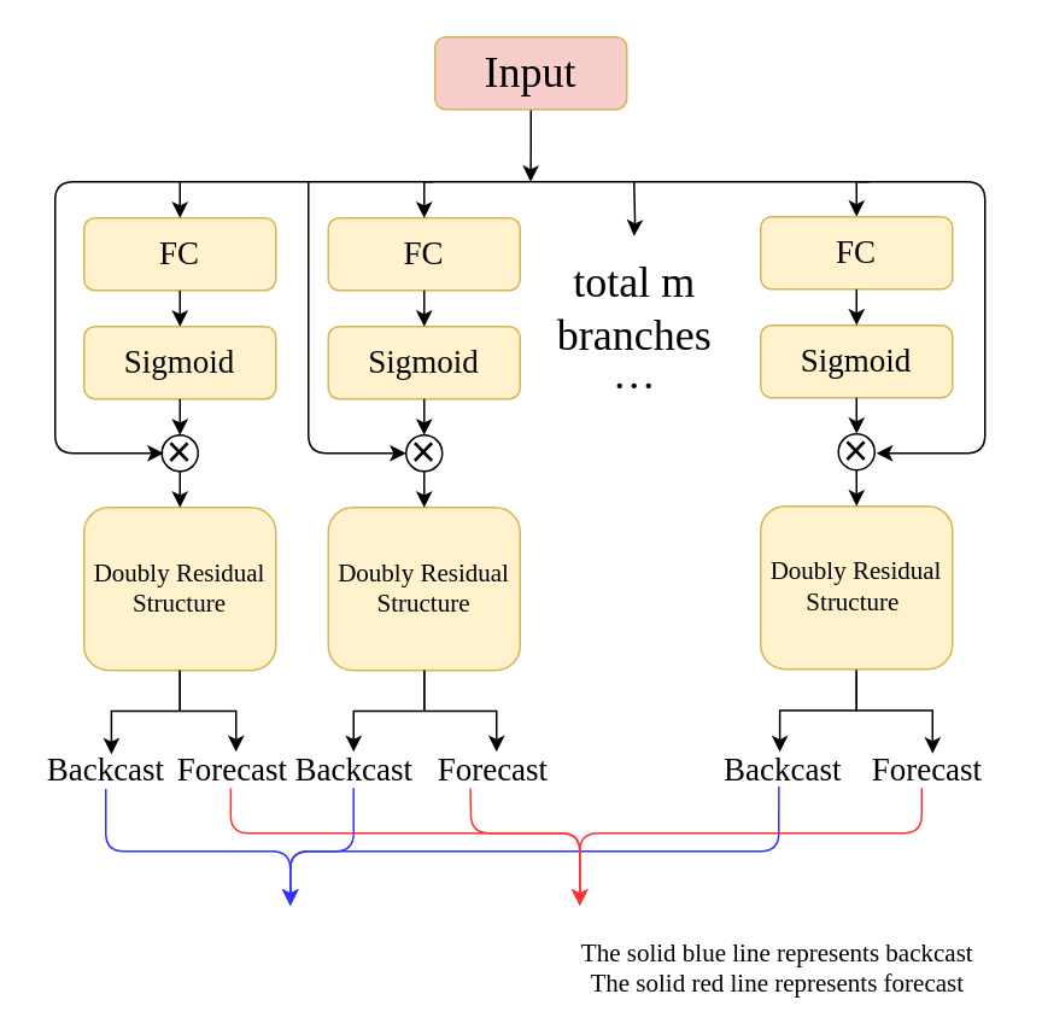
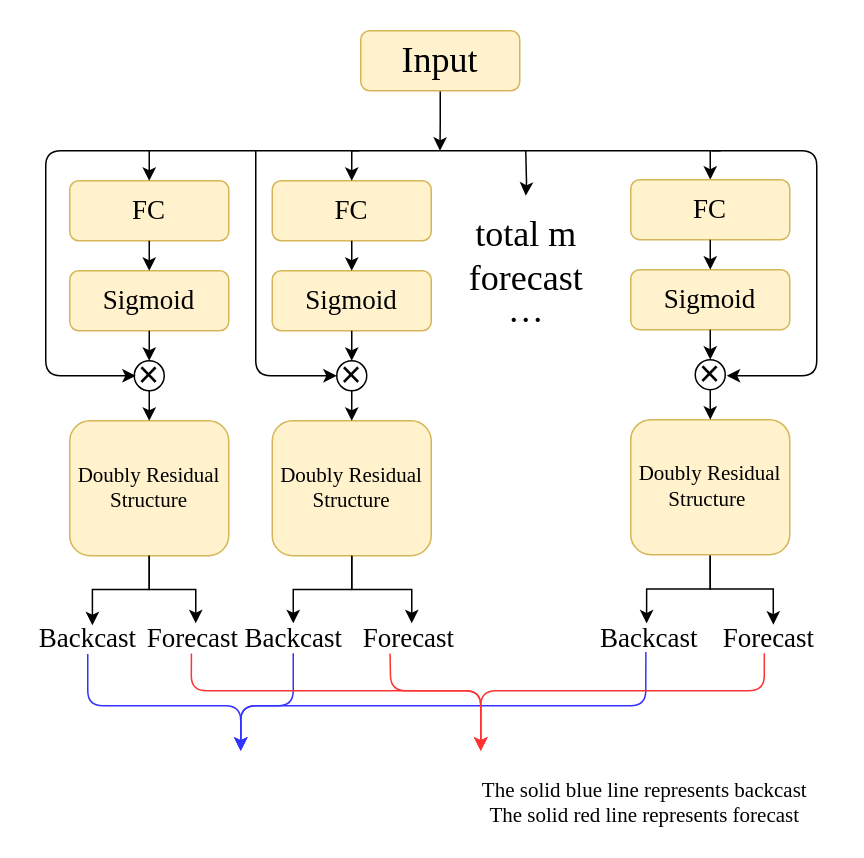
- <mxCell id="3" value="&lt;font style=&quot;font-size: 24px&quot; face=&quot;Times New Roman&quot;&gt;Input&lt;/font&gt;" style="rounded=1;whiteSpace=wrap;html=1;fillColor=#f8cecc;strokeColor=#d6b656;" vertex="1" parent="1"><mxGeometry x="240" y="20" width="106" height="40" as="geometry" /></mxCell>
+ <mxCell id="3" value="&lt;font style=&quot;font-size: 24px&quot; face=&quot;Times New Roman&quot;&gt;Input&lt;/font&gt;" style="rounded=1;whiteSpace=wrap;html=1;fillColor=#fff2cc;strokeColor=#d6b656;" vertex="1" parent="1"><mxGeometry x="240" y="20" width="106" height="40" as="geometry" /></mxCell>
- <mxCell id="41" value="&lt;font style=&quot;font-size: 24px&quot; face=&quot;Times New Roman&quot;&gt;&lt;br&gt;total m&lt;br&gt;branches&lt;br&gt;···&lt;br&gt;&lt;/font&gt;" style="text;html=1;align=center;verticalAlign=middle;resizable=0;points=[];autosize=1;" vertex="1" parent="1"><mxGeometry x="300" y="130" width="100" height="80" as="geometry" /></mxCell>
+ <mxCell id="41" value="&lt;font style=&quot;font-size: 24px&quot; face=&quot;Times New Roman&quot;&gt;&lt;br&gt;total m&lt;br&gt;forecast&lt;br&gt;···&lt;br&gt;&lt;/font&gt;" style="text;html=1;align=center;verticalAlign=middle;resizable=0;points=[];autosize=1;" vertex="1" parent="1"><mxGeometry x="300" y="130" width="100" height="80" as="geometry" /></mxCell>
